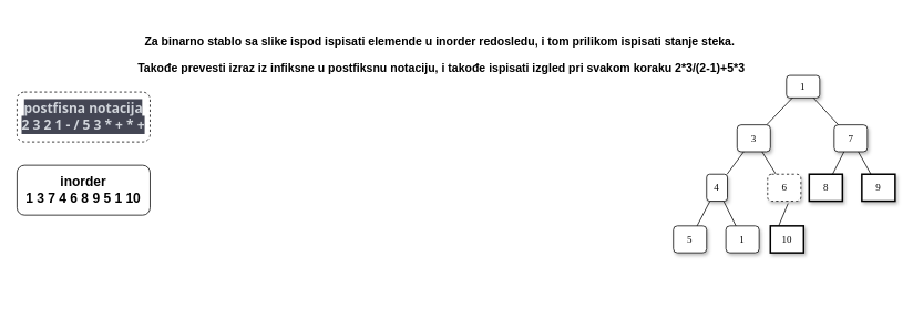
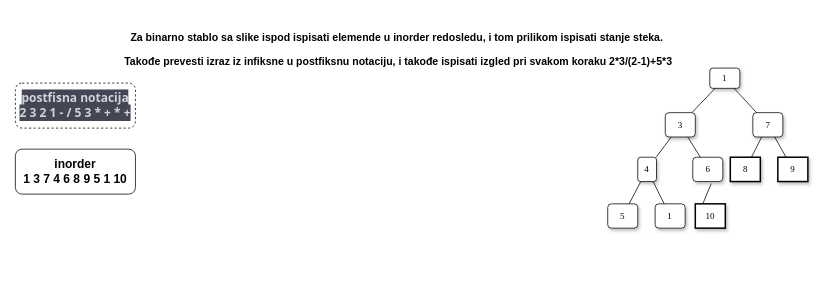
- <mxCell id="10" value="&lt;span&gt;6&lt;/span&gt;" style="whiteSpace=wrap;html=1;rounded=1;shadow=1;labelBackgroundColor=none;strokeWidth=1;fontFamily=Verdana;fontSize=12;align=center;dashed=1;" parent="3" vertex="1"><mxGeometry x="156.667" y="118.8" width="40.0" height="32.4" as="geometry" /></mxCell>
+ <mxCell id="10" value="&lt;span&gt;6&lt;/span&gt;" style="whiteSpace=wrap;html=1;rounded=1;shadow=1;labelBackgroundColor=none;strokeWidth=1;fontFamily=Verdana;fontSize=12;align=center;" parent="3" vertex="1"><mxGeometry x="156.667" y="118.8" width="40.0" height="32.4" as="geometry" /></mxCell>
